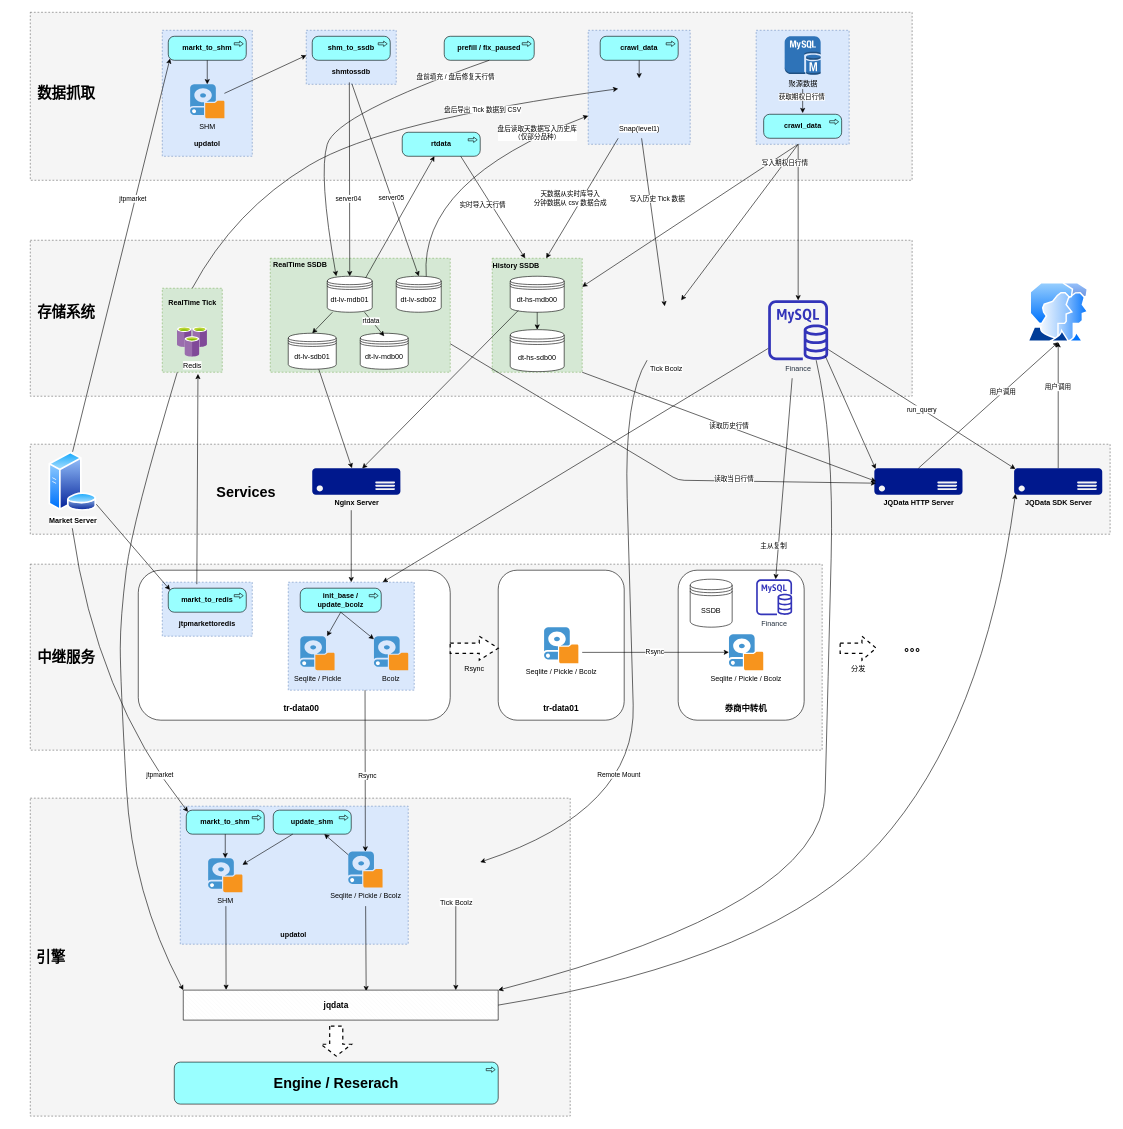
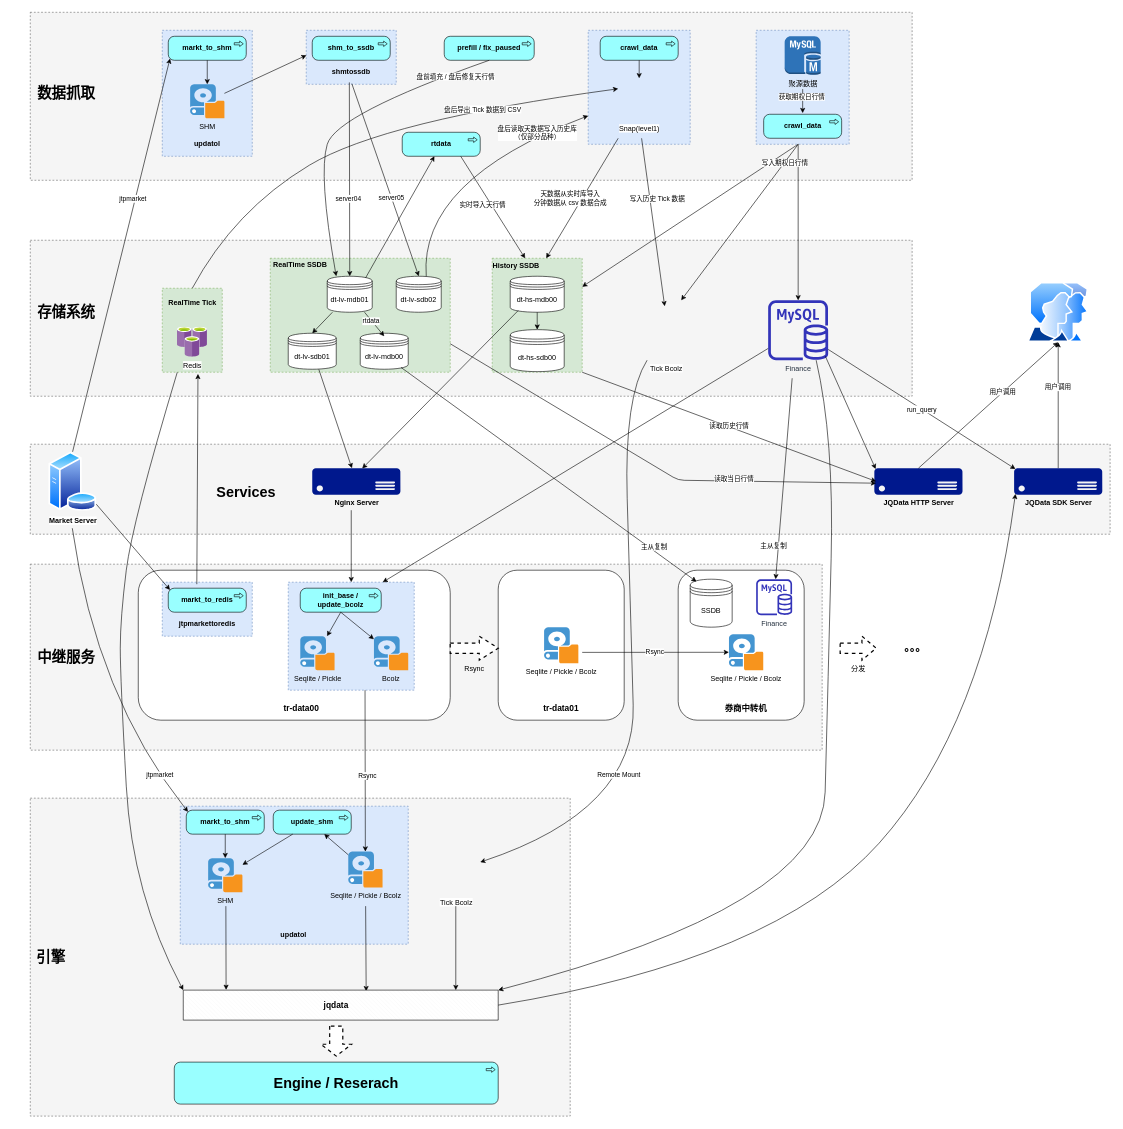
+ <mxCell id="102" value="" style="endArrow=classic;html=1;exitX=0.85;exitY=0.95;exitDx=0;exitDy=0;exitPerimeter=0;entryX=0.15;entryY=0.05;entryDx=0;entryDy=0;entryPerimeter=0;" edge="1" parent="1" source="37" target="96"><mxGeometry width="50" height="50" relative="1" as="geometry"><mxPoint x="1156.4" y="692.66" as="sourcePoint" /><mxPoint x="906.4" y="772.66" as="targetPoint" /></mxGeometry></mxCell>
+ <mxCell id="103" value="主从复制" style="edgeLabel;html=1;align=center;verticalAlign=middle;resizable=0;points=[];" vertex="1" connectable="0" parent="102"><mxGeometry x="0.541" y="1" relative="1" as="geometry"><mxPoint x="41.58" y="24.33" as="offset" /></mxGeometry></mxCell>
